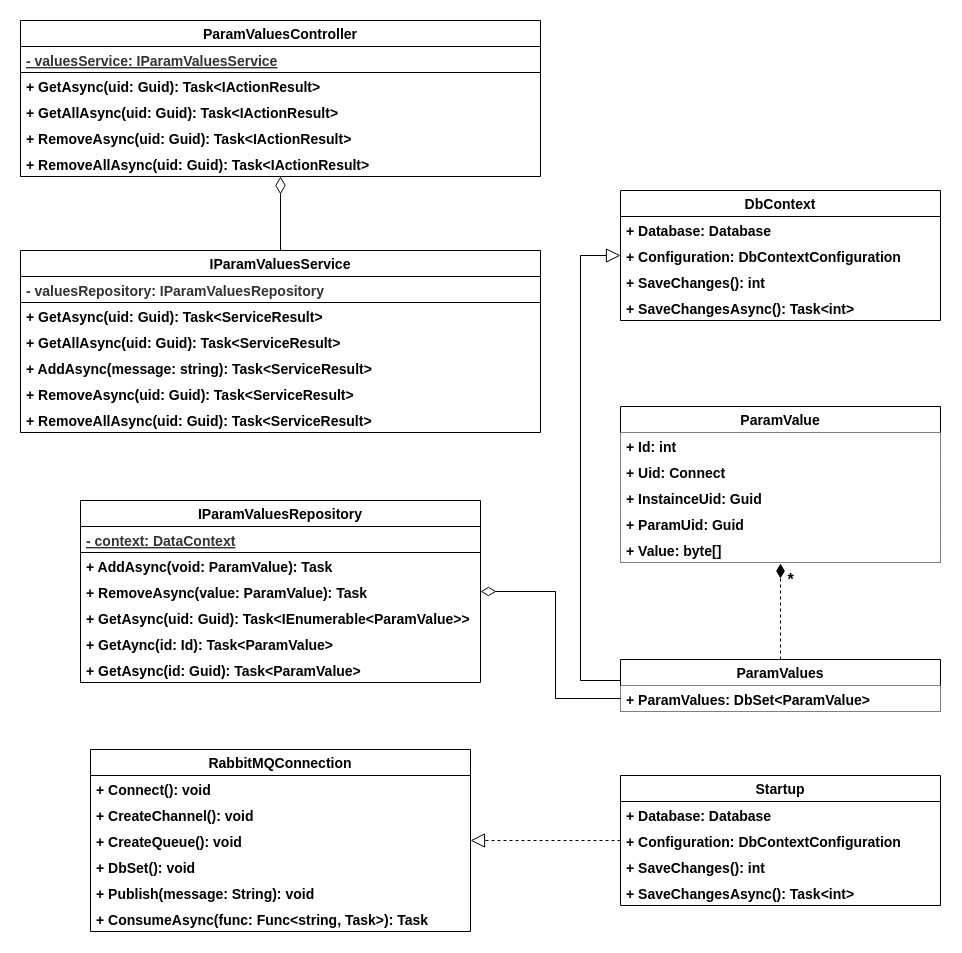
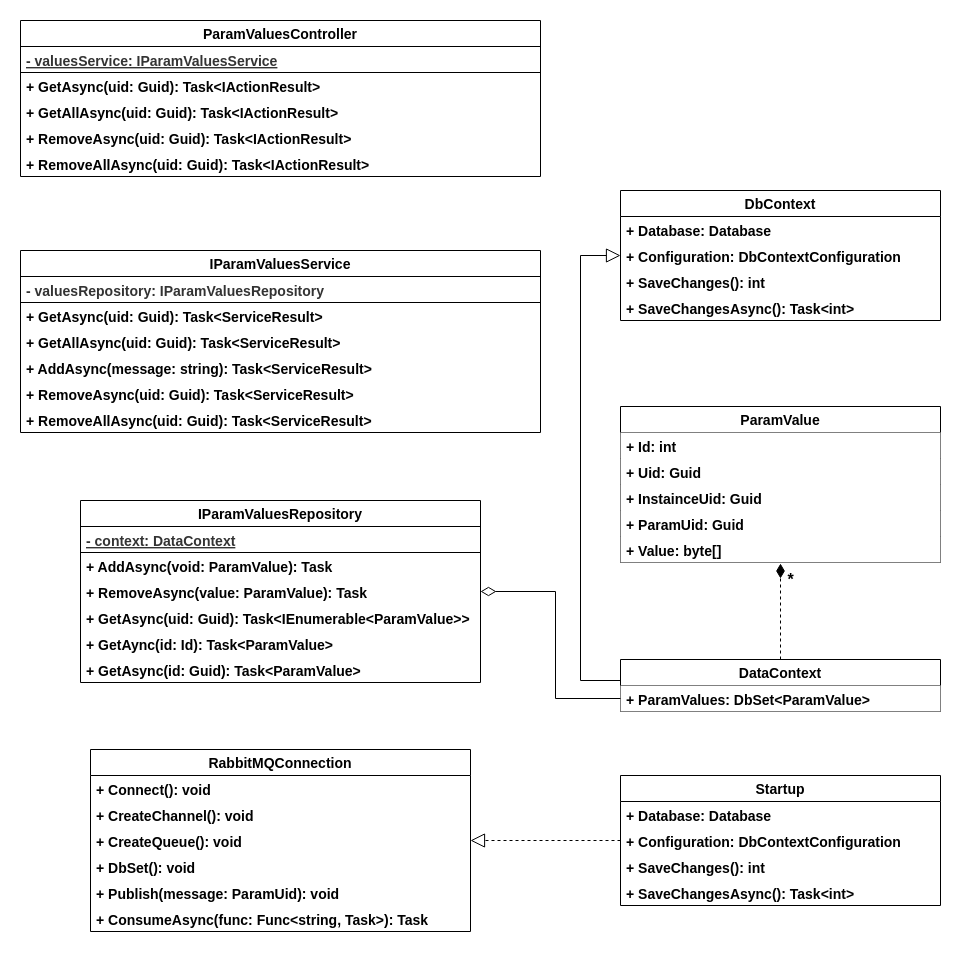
- <mxCell id="30" style="edgeStyle=orthogonalEdgeStyle;rounded=0;orthogonalLoop=1;jettySize=auto;html=1;exitX=0.5;exitY=0;exitDx=0;exitDy=0;fontSize=14;endArrow=diamondThin;endFill=0;startSize=6;endSize=15;fontStyle=1" parent="1" source="31" target="2" edge="1"><mxGeometry relative="1" as="geometry" /></mxCell>
- <mxCell id="26" value="+ Uid: Connect" style="text;align=left;verticalAlign=top;spacingLeft=4;spacingRight=4;overflow=hidden;rotatable=0;points=[[0,0.5],[1,0.5]];portConstraint=eastwest;fontStyle=1;fontSize=14;fillColor=#ffffff;" parent="24" vertex="1"><mxGeometry y="52" width="320" height="26" as="geometry" /></mxCell>
+ <mxCell id="26" value="+ Uid: Guid" style="text;align=left;verticalAlign=top;spacingLeft=4;spacingRight=4;overflow=hidden;rotatable=0;points=[[0,0.5],[1,0.5]];portConstraint=eastwest;fontStyle=1;fontSize=14;fillColor=#ffffff;" parent="24" vertex="1"><mxGeometry y="52" width="320" height="26" as="geometry" /></mxCell>
- <mxCell id="17" value="ParamValues" style="swimlane;fontStyle=1;childLayout=stackLayout;horizontal=1;startSize=26;horizontalStack=0;resizeParent=1;resizeParentMax=0;resizeLast=0;collapsible=1;marginBottom=0;fontSize=14;" parent="1" vertex="1"><mxGeometry x="620" y="659" width="320" height="52" as="geometry" /></mxCell>
+ <mxCell id="17" value="DataContext" style="swimlane;fontStyle=1;childLayout=stackLayout;horizontal=1;startSize=26;horizontalStack=0;resizeParent=1;resizeParentMax=0;resizeLast=0;collapsible=1;marginBottom=0;fontSize=14;" parent="1" vertex="1"><mxGeometry x="620" y="659" width="320" height="52" as="geometry" /></mxCell>
- <mxCell id="43" value="+ Publish(message: String): void" style="text;strokeColor=none;fillColor=none;align=left;verticalAlign=top;spacingLeft=4;spacingRight=4;overflow=hidden;rotatable=0;points=[[0,0.5],[1,0.5]];portConstraint=eastwest;fontStyle=1;fontSize=14;" vertex="1" parent="38"><mxGeometry y="130" width="380" height="26" as="geometry" /></mxCell>
+ <mxCell id="43" value="+ Publish(message: ParamUid): void" style="text;strokeColor=none;fillColor=none;align=left;verticalAlign=top;spacingLeft=4;spacingRight=4;overflow=hidden;rotatable=0;points=[[0,0.5],[1,0.5]];portConstraint=eastwest;fontStyle=1;fontSize=14;" vertex="1" parent="38"><mxGeometry y="130" width="380" height="26" as="geometry" /></mxCell>
